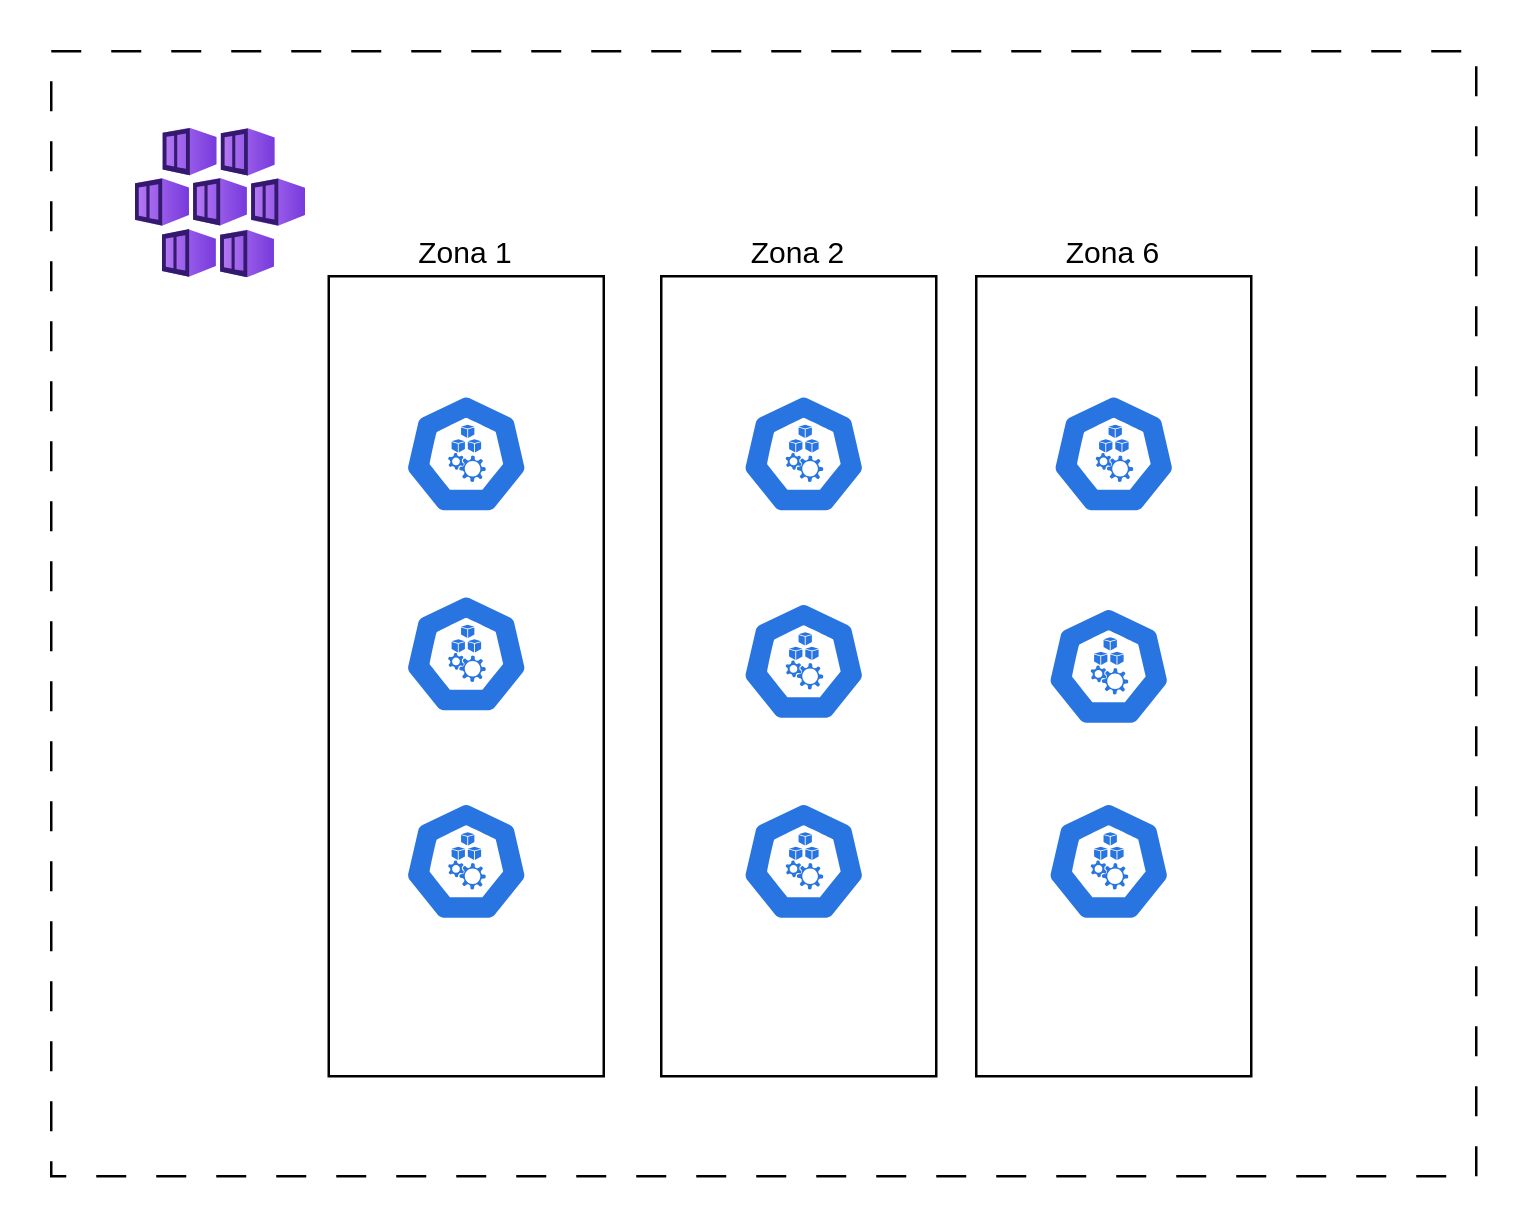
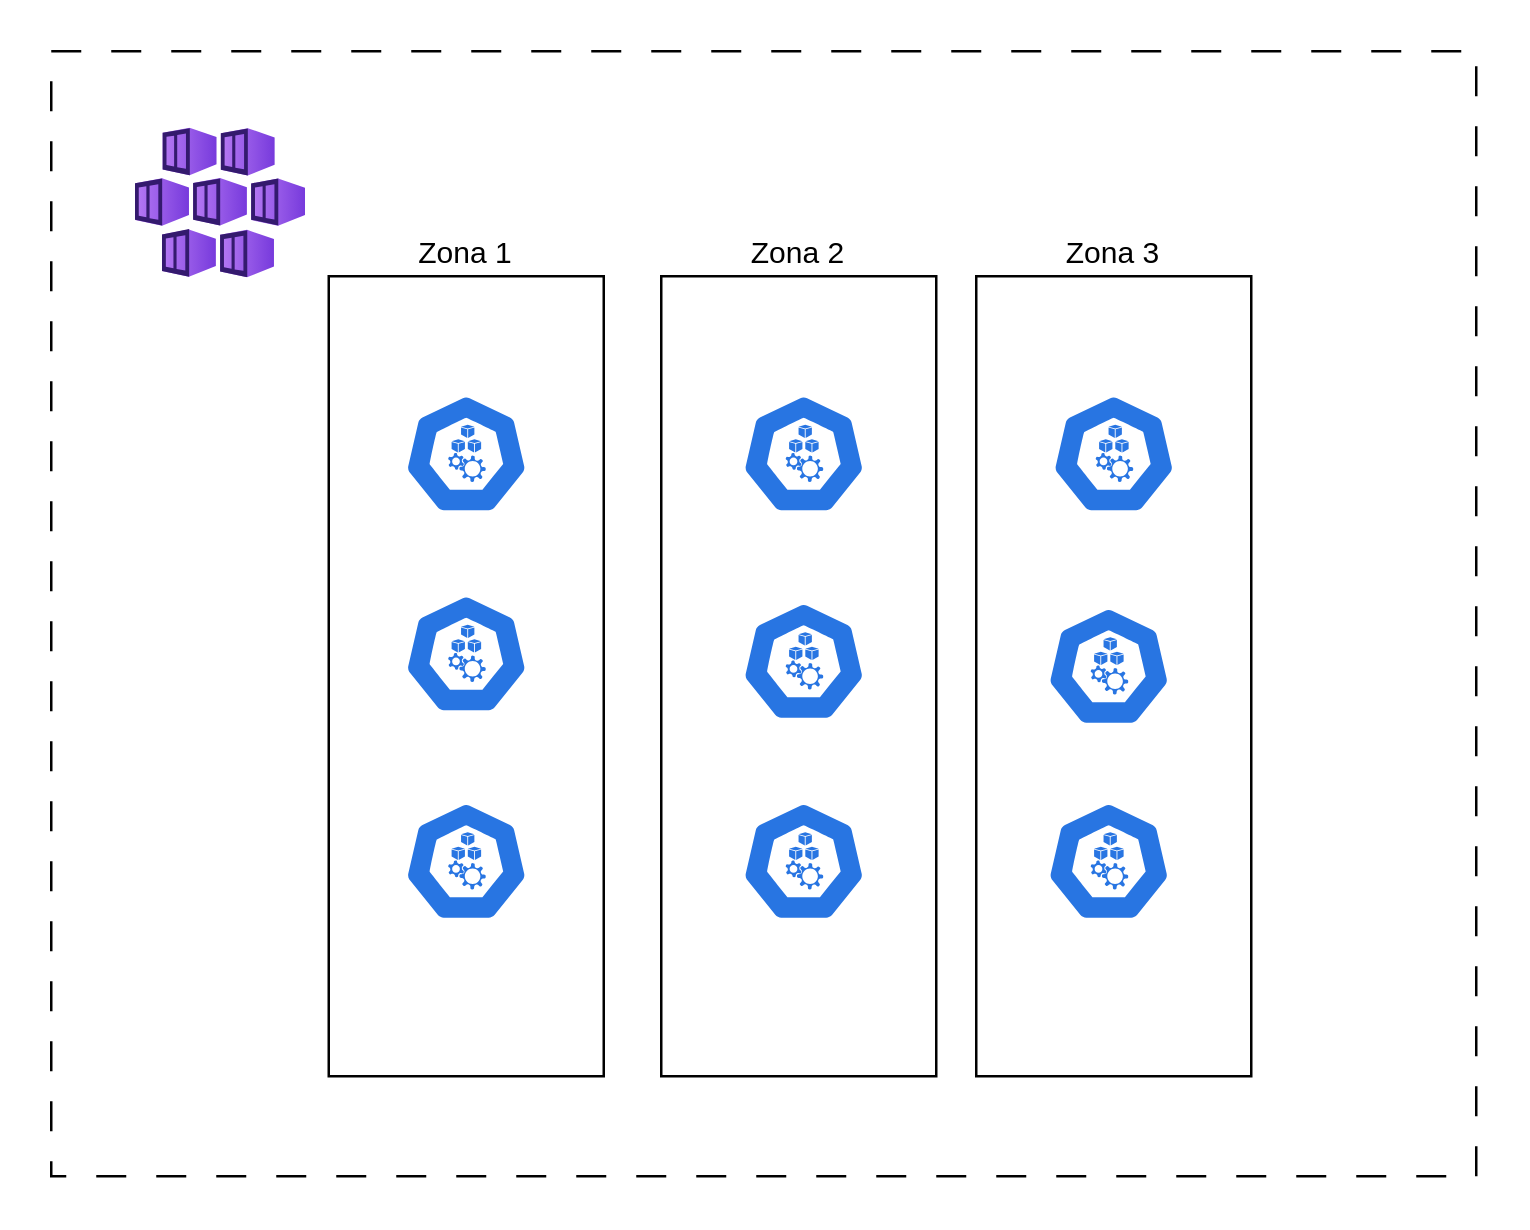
- <mxCell id="5" value="Zona 6" style="rounded=0;whiteSpace=wrap;html=1;labelPosition=center;verticalLabelPosition=top;align=center;verticalAlign=bottom;" parent="1" vertex="1"><mxGeometry x="390" y="110" width="110" height="320" as="geometry" /></mxCell>
+ <mxCell id="5" value="Zona 3" style="rounded=0;whiteSpace=wrap;html=1;labelPosition=center;verticalLabelPosition=top;align=center;verticalAlign=bottom;" parent="1" vertex="1"><mxGeometry x="390" y="110" width="110" height="320" as="geometry" /></mxCell>
